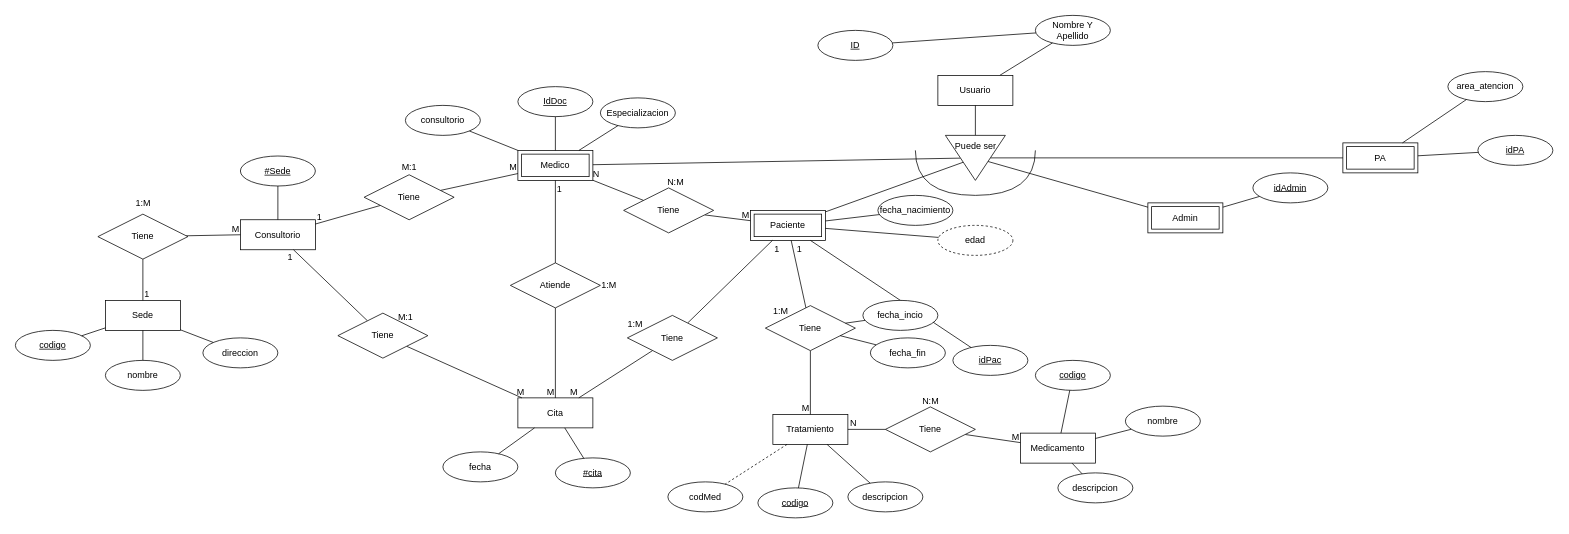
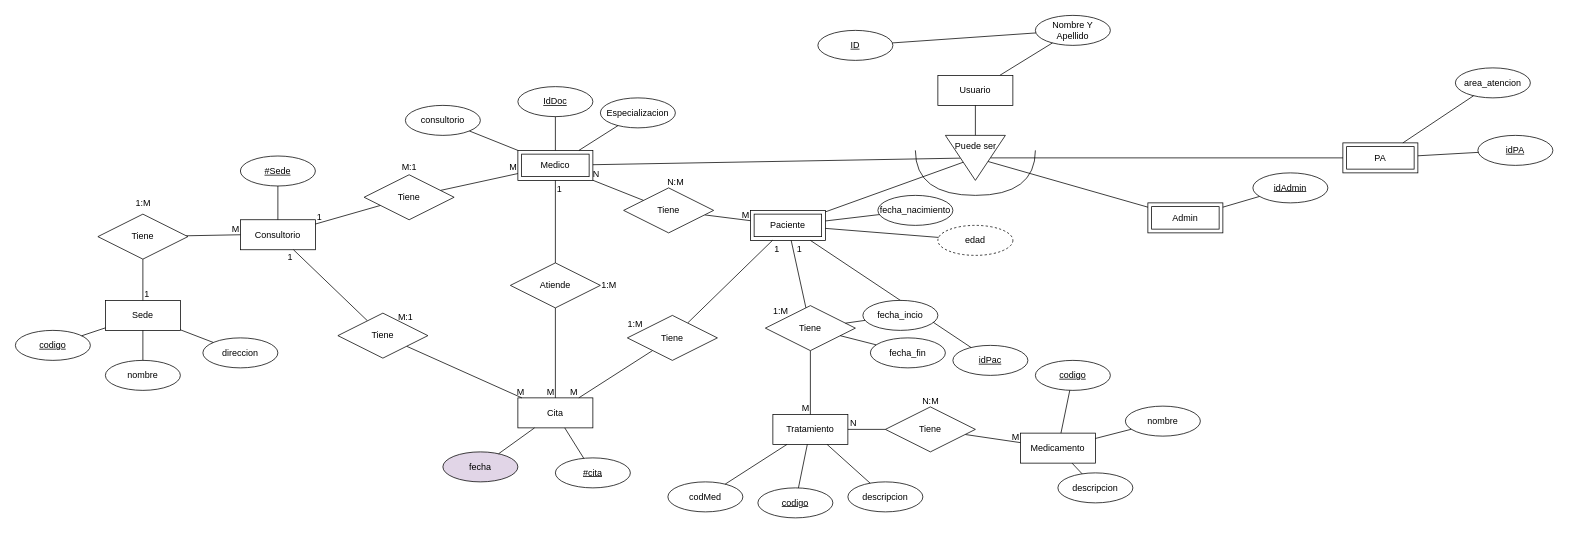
- <mxCell id="23" value="area_atencion" style="ellipse;whiteSpace=wrap;html=1;align=center;" vertex="1" parent="1"><mxGeometry x="1930" y="95" width="100" height="40" as="geometry" /></mxCell>
+ <mxCell id="23" value="area_atencion" style="ellipse;whiteSpace=wrap;html=1;align=center;" vertex="1" parent="1"><mxGeometry x="1940" y="90" width="100" height="40" as="geometry" /></mxCell>
- <mxCell id="122" value="" style="endArrow=none;html=1;rounded=0;dashed=1;" edge="1" parent="1" source="36" target="121"><mxGeometry relative="1" as="geometry"><mxPoint x="970" y="520" as="sourcePoint" /><mxPoint x="1130" y="520" as="targetPoint" /></mxGeometry></mxCell>
+ <mxCell id="122" value="" style="endArrow=none;html=1;rounded=0;" edge="1" parent="1" source="36" target="121"><mxGeometry relative="1" as="geometry"><mxPoint x="970" y="520" as="sourcePoint" /><mxPoint x="1130" y="520" as="targetPoint" /></mxGeometry></mxCell>
- <mxCell id="100" value="fecha" style="ellipse;whiteSpace=wrap;html=1;align=center;" vertex="1" parent="1"><mxGeometry x="590" y="602" width="100" height="40" as="geometry" /></mxCell>
+ <mxCell id="100" value="fecha" style="ellipse;whiteSpace=wrap;html=1;align=center;fillColor=#e1d5e7;" vertex="1" parent="1"><mxGeometry x="590" y="602" width="100" height="40" as="geometry" /></mxCell>
